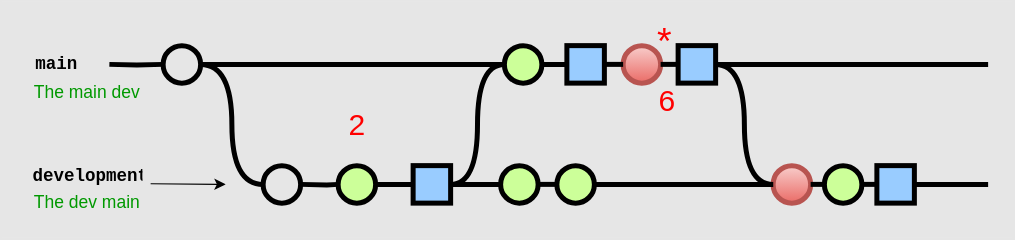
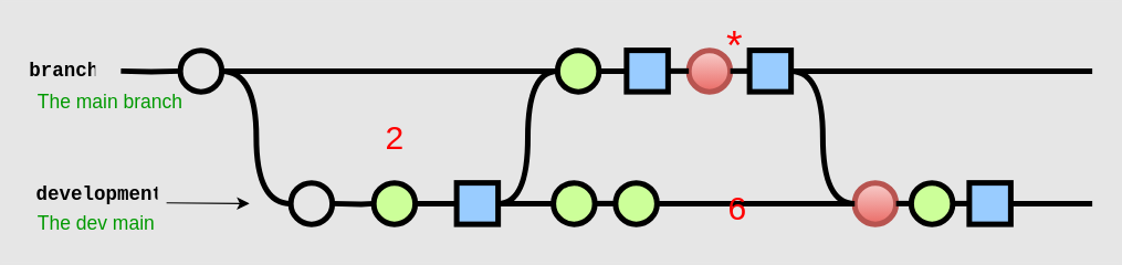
- <mxCell id="3" value="main" style="text;html=1;strokeColor=none;fillColor=none;align=center;verticalAlign=middle;whiteSpace=wrap;overflow=hidden;fontSize=14;fontStyle=1;fontFamily=Courier New;" vertex="1" parent="1"><mxGeometry x="20" y="30" width="50" height="42" as="geometry" /></mxCell>
+ <mxCell id="3" value="branch" style="text;html=1;strokeColor=none;fillColor=none;align=center;verticalAlign=middle;whiteSpace=wrap;overflow=hidden;fontSize=14;fontStyle=1;fontFamily=Courier New;" vertex="1" parent="1"><mxGeometry x="20" y="30" width="50" height="42" as="geometry" /></mxCell>
- <mxCell id="6" value="The main dev&lt;br&gt;" style="text;html=1;strokeColor=none;fillColor=none;align=left;verticalAlign=middle;whiteSpace=wrap;overflow=hidden;fontSize=14;fontStyle=0;fontColor=#009900;" vertex="1" parent="1"><mxGeometry x="25.25" y="62" width="114.75" height="20" as="geometry" /></mxCell>
+ <mxCell id="6" value="The main branch&lt;br&gt;" style="text;html=1;strokeColor=none;fillColor=none;align=left;verticalAlign=middle;whiteSpace=wrap;overflow=hidden;fontSize=14;fontStyle=0;fontColor=#009900;" vertex="1" parent="1"><mxGeometry x="25.25" y="62" width="114.75" height="20" as="geometry" /></mxCell>
- <mxCell id="38" value="&lt;font style=&quot;font-size: 24px&quot; color=&quot;#FF0000&quot;&gt;6&lt;/font&gt;" style="text;html=1;strokeColor=none;fillColor=none;align=center;verticalAlign=middle;whiteSpace=wrap;rounded=0;labelBorderColor=none;" vertex="1" parent="1"><mxGeometry x="519.75" y="66" width="27" height="30" as="geometry" /></mxCell>
+ <mxCell id="38" value="&lt;font style=&quot;font-size: 24px&quot; color=&quot;#FF0000&quot;&gt;6&lt;/font&gt;" style="text;html=1;strokeColor=none;fillColor=none;align=center;verticalAlign=middle;whiteSpace=wrap;rounded=0;labelBorderColor=none;" vertex="1" parent="1"><mxGeometry x="519.75" y="136" width="27" height="30" as="geometry" /></mxCell>
